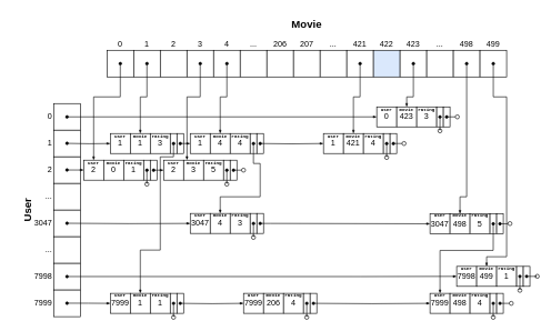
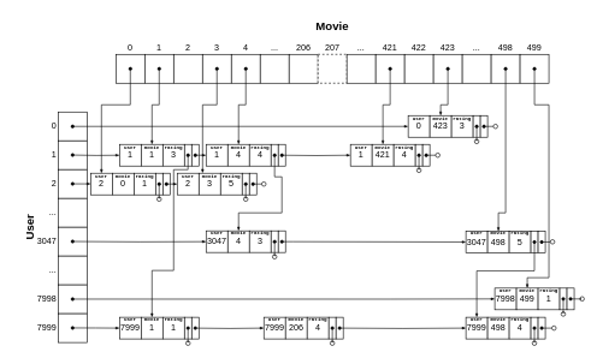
- <mxCell id="34" value="207" style="rounded=0;whiteSpace=wrap;html=1;verticalAlign=bottom;labelPosition=center;verticalLabelPosition=top;align=center;" parent="26" vertex="1"><mxGeometry x="280" y="55" width="40" height="40" as="geometry" /></mxCell>
+ <mxCell id="34" value="207" style="rounded=0;whiteSpace=wrap;html=1;verticalAlign=bottom;labelPosition=center;verticalLabelPosition=top;align=center;dashed=1;" parent="26" vertex="1"><mxGeometry x="280" y="55" width="40" height="40" as="geometry" /></mxCell>
- <mxCell id="37" value="422" style="rounded=0;whiteSpace=wrap;html=1;verticalAlign=bottom;labelPosition=center;verticalLabelPosition=top;align=center;fillColor=#dae8fc;" parent="26" vertex="1"><mxGeometry x="400" y="55" width="40" height="40" as="geometry" /></mxCell>
+ <mxCell id="37" value="422" style="rounded=0;whiteSpace=wrap;html=1;verticalAlign=bottom;labelPosition=center;verticalLabelPosition=top;align=center;" parent="26" vertex="1"><mxGeometry x="400" y="55" width="40" height="40" as="geometry" /></mxCell>
